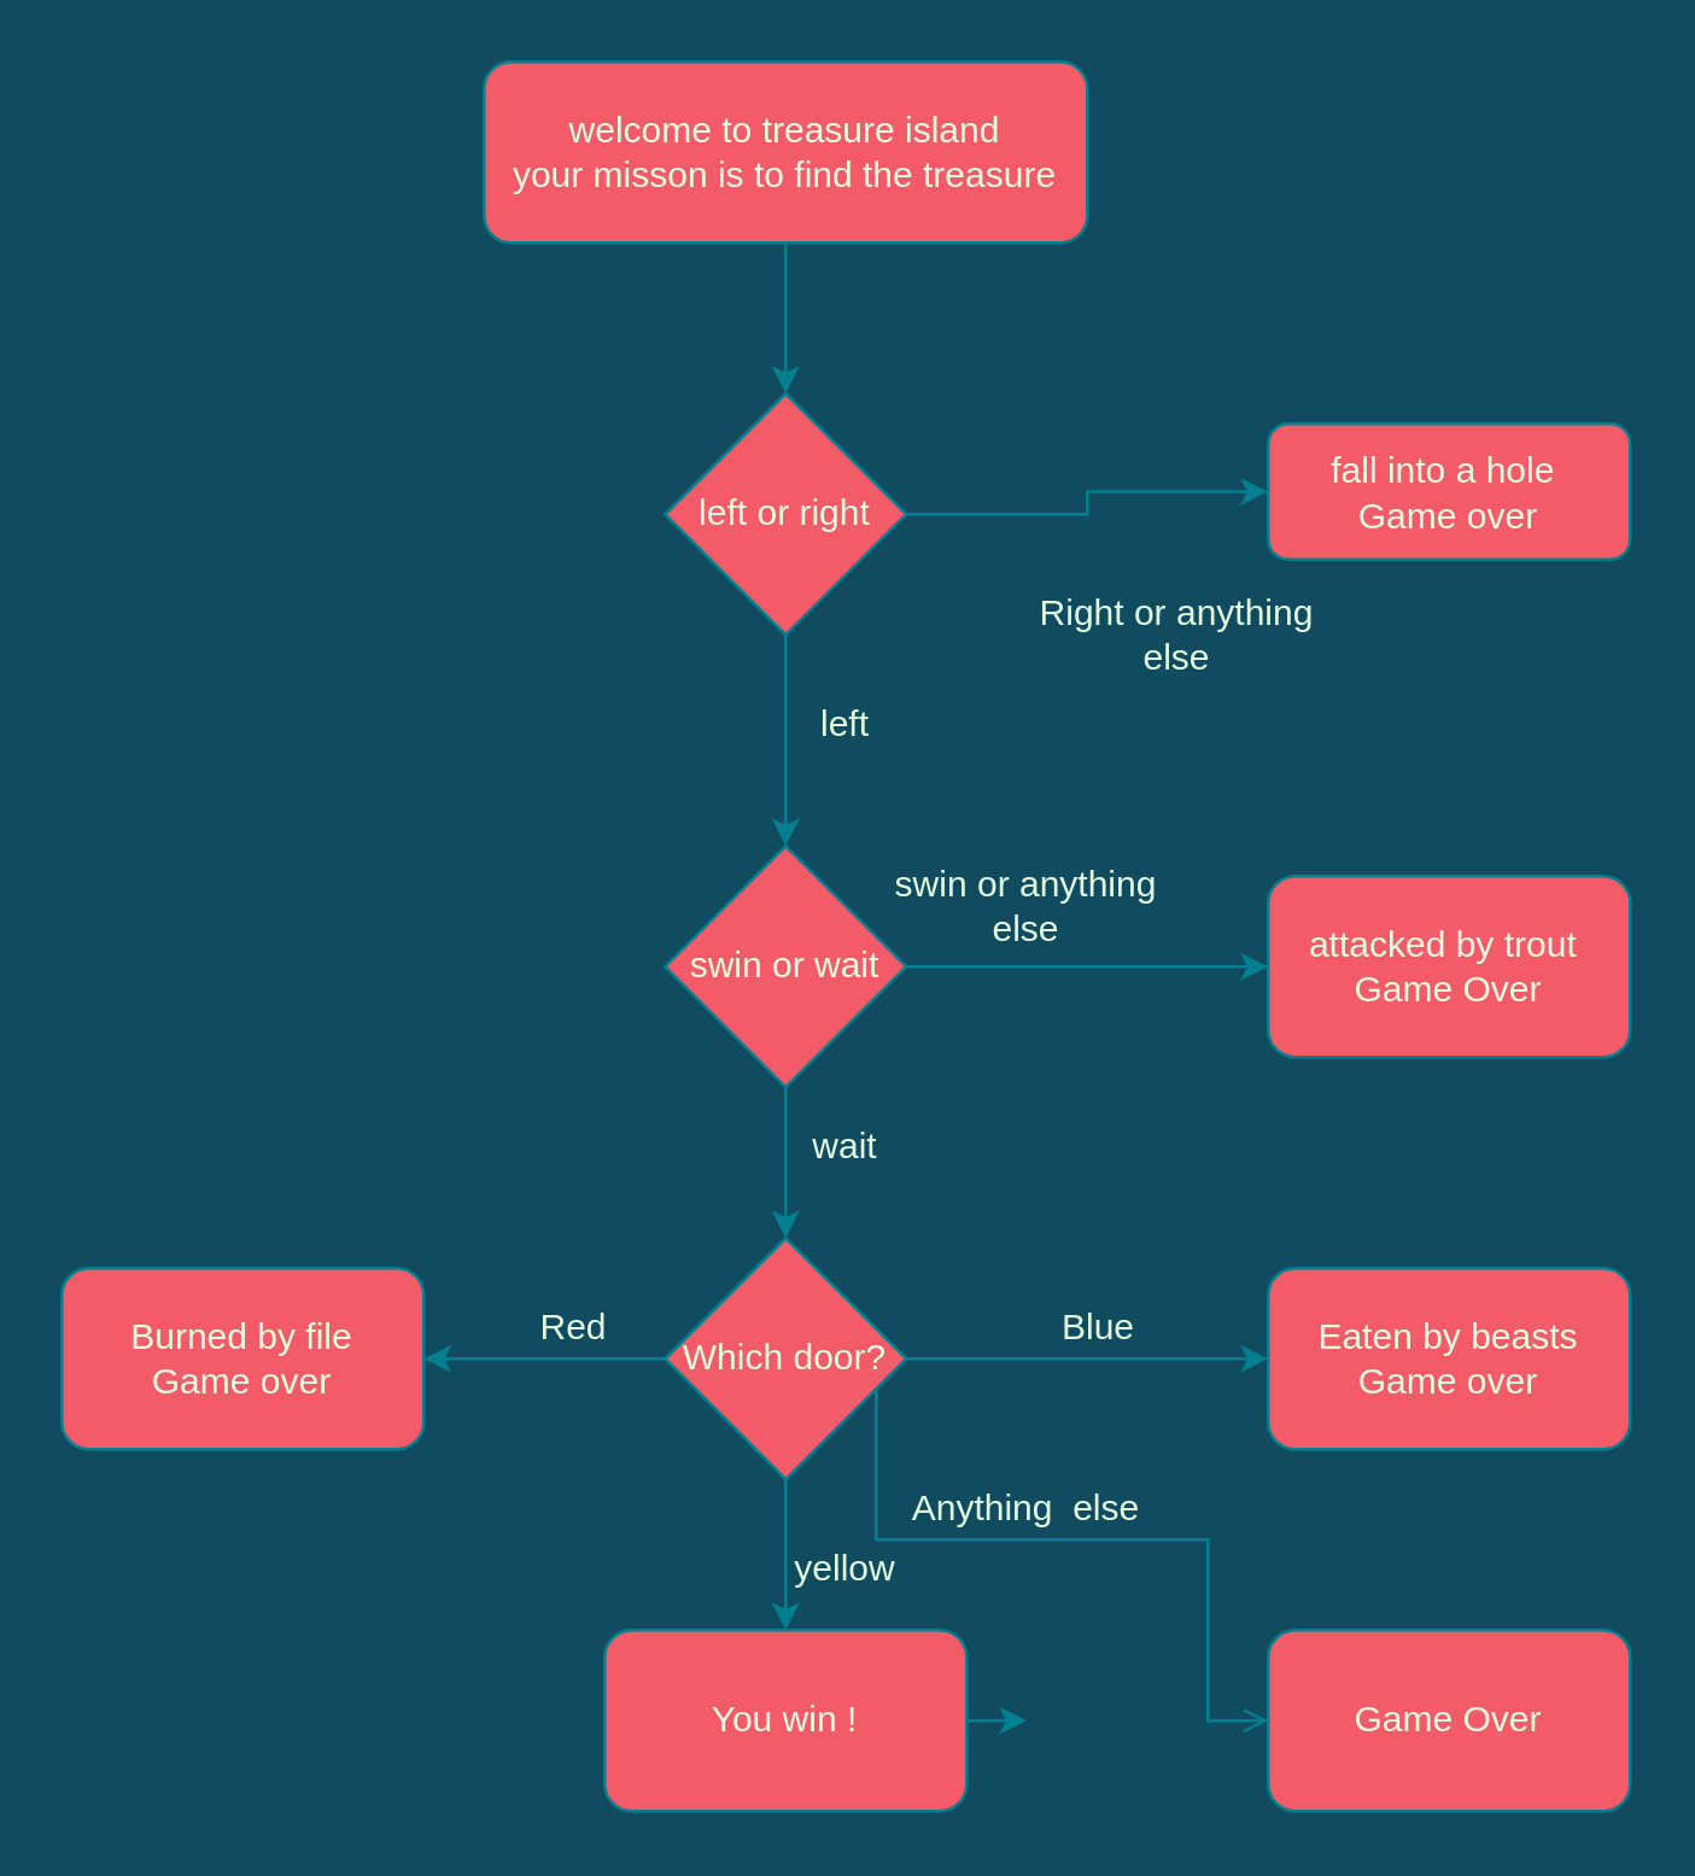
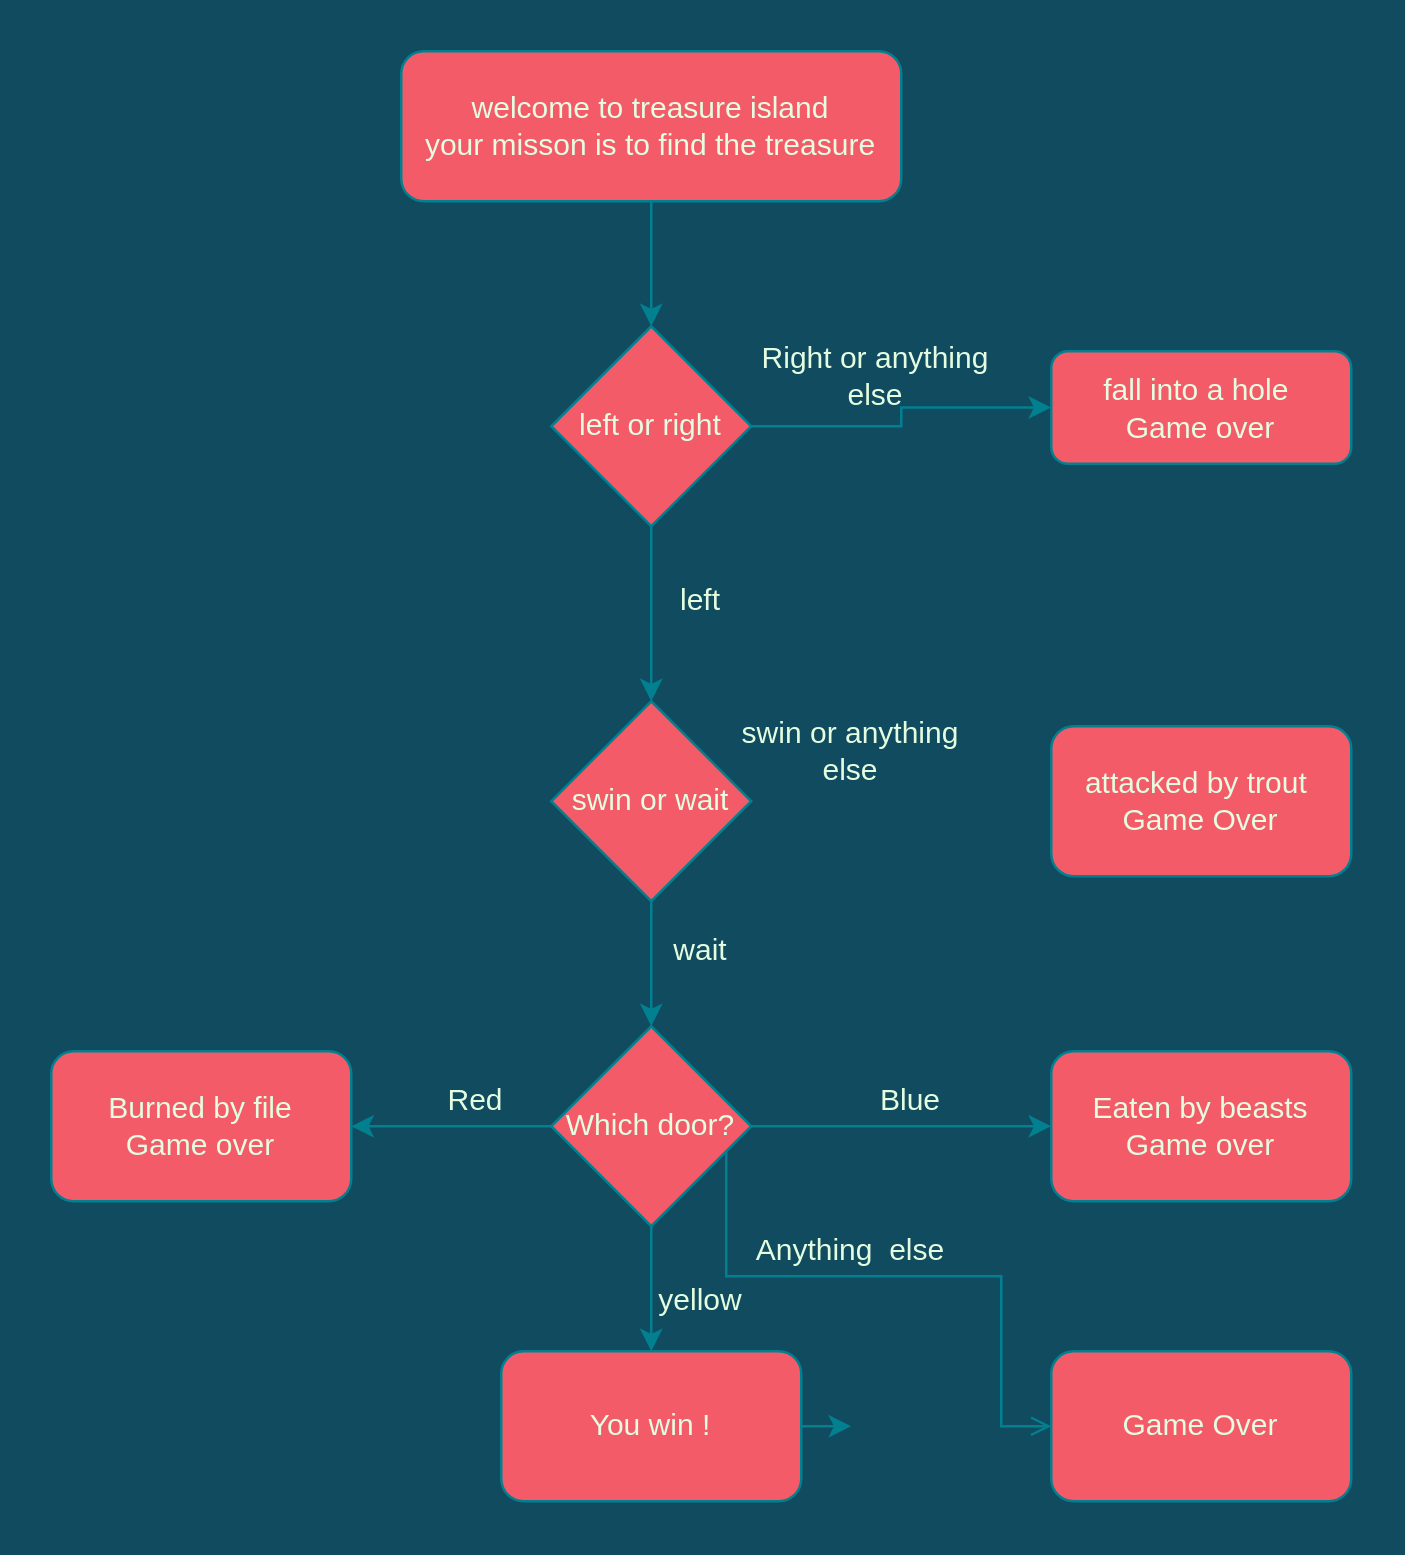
- <mxCell id="22" value="Right or anything else" style="text;html=1;strokeColor=none;fillColor=none;align=center;verticalAlign=middle;whiteSpace=wrap;rounded=0;fontColor=#E4FDE1;" vertex="1" parent="1"><mxGeometry x="340" y="200" width="100" height="20" as="geometry" /></mxCell>
+ <mxCell id="22" value="Right or anything else" style="text;html=1;strokeColor=none;fillColor=none;align=center;verticalAlign=middle;whiteSpace=wrap;rounded=0;fontColor=#E4FDE1;" vertex="1" parent="1"><mxGeometry x="300" y="140" width="100" height="20" as="geometry" /></mxCell>
- <mxCell id="9" style="edgeStyle=orthogonalEdgeStyle;rounded=0;orthogonalLoop=1;jettySize=auto;html=1;entryX=0;entryY=0.5;entryDx=0;entryDy=0;labelBackgroundColor=#114B5F;strokeColor=#028090;fontColor=#E4FDE1;" edge="1" parent="1" source="11" target="8"><mxGeometry relative="1" as="geometry" /></mxCell>
